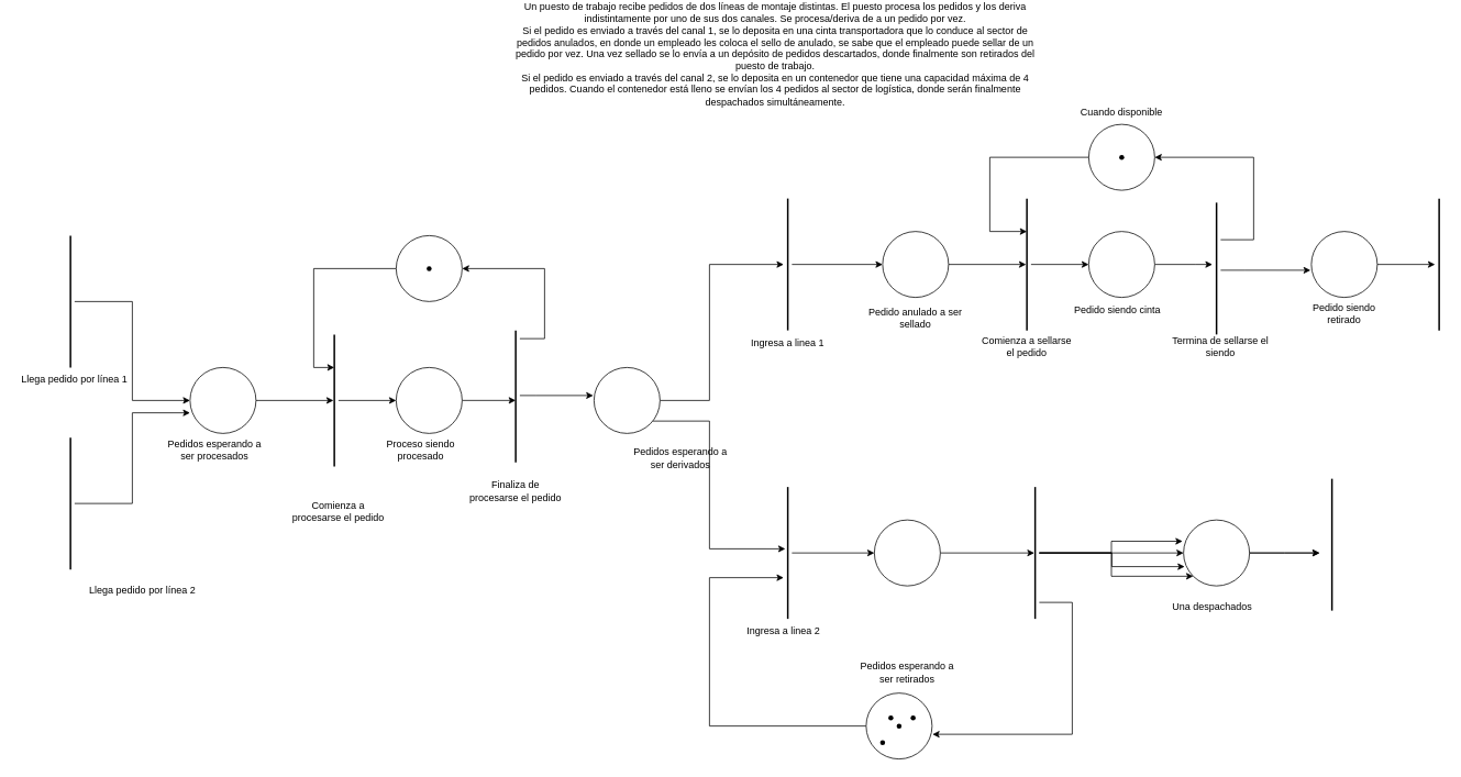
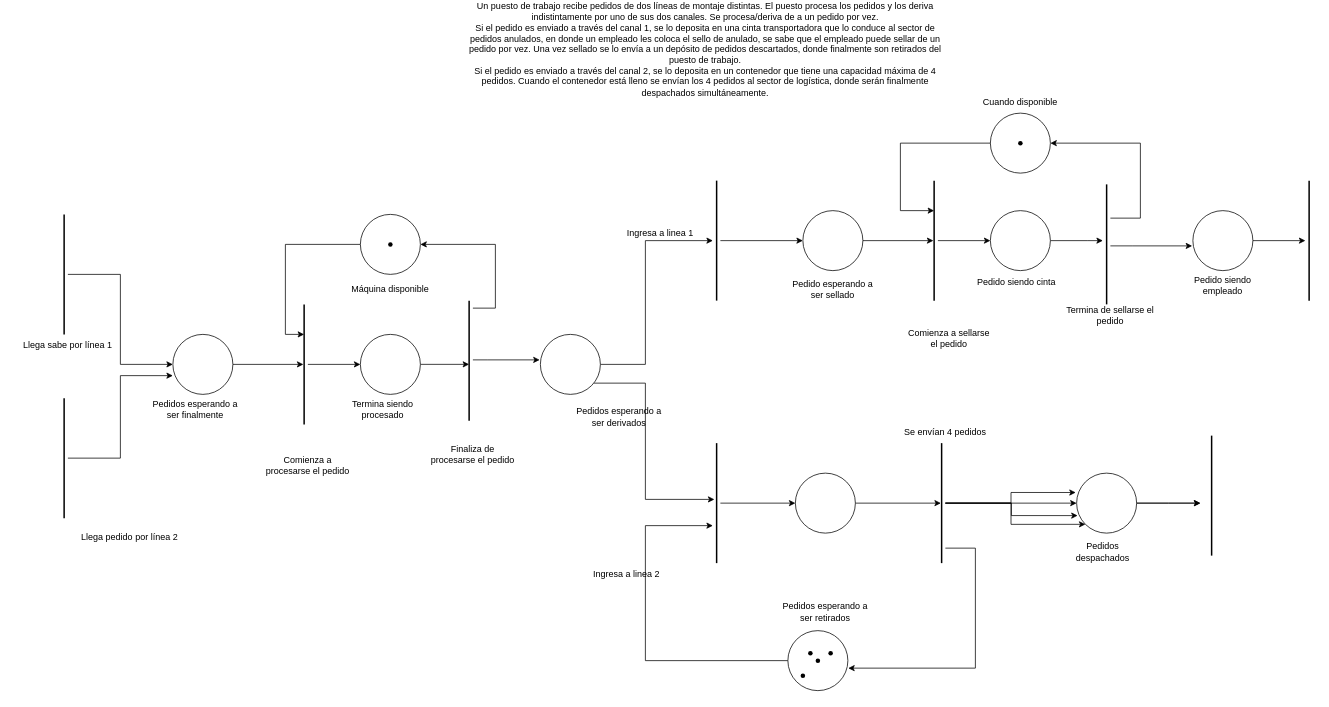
- <mxCell id="56" value="Pedido siendo retirado" style="text;html=1;strokeColor=none;fillColor=none;align=center;verticalAlign=middle;whiteSpace=wrap;rounded=0;" vertex="1" parent="1"><mxGeometry x="1570" y="335" width="120" height="30" as="geometry" /></mxCell>
+ <mxCell id="56" value="Pedido siendo empleado" style="text;html=1;strokeColor=none;fillColor=none;align=center;verticalAlign=middle;whiteSpace=wrap;rounded=0;" vertex="1" parent="1"><mxGeometry x="1570" y="335" width="120" height="30" as="geometry" /></mxCell>
+ <mxCell id="24" value="Máquina disponible" style="text;html=1;strokeColor=none;fillColor=none;align=center;verticalAlign=middle;whiteSpace=wrap;rounded=0;" vertex="1" parent="1"><mxGeometry x="460" y="340" width="120" height="30" as="geometry" /></mxCell>
- <mxCell id="38" value="Pedido anulado a ser sellado" style="text;html=1;strokeColor=none;fillColor=none;align=center;verticalAlign=middle;whiteSpace=wrap;rounded=0;" vertex="1" parent="1"><mxGeometry x="1050" y="340" width="120" height="30" as="geometry" /></mxCell>
+ <mxCell id="38" value="Pedido esperando a ser sellado" style="text;html=1;strokeColor=none;fillColor=none;align=center;verticalAlign=middle;whiteSpace=wrap;rounded=0;" vertex="1" parent="1"><mxGeometry x="1050" y="340" width="120" height="30" as="geometry" /></mxCell>
- <mxCell id="34" value="Ingresa a linea 1" style="text;html=1;strokeColor=none;fillColor=none;align=center;verticalAlign=middle;whiteSpace=wrap;rounded=0;" vertex="1" parent="1"><mxGeometry x="895" y="370" width="120" height="30" as="geometry" /></mxCell>
+ <mxCell id="34" value="Ingresa a linea 1" style="text;html=1;strokeColor=none;fillColor=none;align=center;verticalAlign=middle;whiteSpace=wrap;rounded=0;" vertex="1" parent="1"><mxGeometry x="820" y="265" width="120" height="30" as="geometry" /></mxCell>
- <mxCell id="49" value="Comienza a sellarse el pedido" style="text;html=1;strokeColor=none;fillColor=none;align=center;verticalAlign=middle;whiteSpace=wrap;rounded=0;" vertex="1" parent="1"><mxGeometry x="1185" y="375" width="120" height="30" as="geometry" /></mxCell>
+ <mxCell id="49" value="Comienza a sellarse el pedido" style="text;html=1;strokeColor=none;fillColor=none;align=center;verticalAlign=middle;whiteSpace=wrap;rounded=0;" vertex="1" parent="1"><mxGeometry x="1205" y="405" width="120" height="30" as="geometry" /></mxCell>
- <mxCell id="50" value="Termina de sellarse el siendo" style="text;html=1;strokeColor=none;fillColor=none;align=center;verticalAlign=middle;whiteSpace=wrap;rounded=0;" vertex="1" parent="1"><mxGeometry x="1420" y="375" width="120" height="30" as="geometry" /></mxCell>
+ <mxCell id="50" value="Termina de sellarse el pedido" style="text;html=1;strokeColor=none;fillColor=none;align=center;verticalAlign=middle;whiteSpace=wrap;rounded=0;" vertex="1" parent="1"><mxGeometry x="1420" y="375" width="120" height="30" as="geometry" /></mxCell>
- <mxCell id="11" value="Llega pedido por línea 1" style="text;html=1;strokeColor=none;fillColor=none;align=center;verticalAlign=middle;whiteSpace=wrap;rounded=0;" vertex="1" parent="1"><mxGeometry x="20" y="415" width="140" height="30" as="geometry" /></mxCell>
+ <mxCell id="11" value="Llega sabe por línea 1" style="text;html=1;strokeColor=none;fillColor=none;align=center;verticalAlign=middle;whiteSpace=wrap;rounded=0;" vertex="1" parent="1"><mxGeometry x="20" y="415" width="140" height="30" as="geometry" /></mxCell>
- <mxCell id="13" value="Pedidos esperando a ser procesados" style="text;html=1;strokeColor=none;fillColor=none;align=center;verticalAlign=middle;whiteSpace=wrap;rounded=0;" vertex="1" parent="1"><mxGeometry x="200" y="500" width="120" height="30" as="geometry" /></mxCell>
+ <mxCell id="13" value="Pedidos esperando a ser finalmente" style="text;html=1;strokeColor=none;fillColor=none;align=center;verticalAlign=middle;whiteSpace=wrap;rounded=0;" vertex="1" parent="1"><mxGeometry x="200" y="500" width="120" height="30" as="geometry" /></mxCell>
- <mxCell id="22" value="Proceso siendo procesado" style="text;html=1;strokeColor=none;fillColor=none;align=center;verticalAlign=middle;whiteSpace=wrap;rounded=0;" vertex="1" parent="1"><mxGeometry x="450" y="500" width="120" height="30" as="geometry" /></mxCell>
+ <mxCell id="22" value="Termina siendo procesado" style="text;html=1;strokeColor=none;fillColor=none;align=center;verticalAlign=middle;whiteSpace=wrap;rounded=0;" vertex="1" parent="1"><mxGeometry x="450" y="500" width="120" height="30" as="geometry" /></mxCell>
+ <mxCell id="75" value="Se envían 4 pedidos" style="text;html=1;strokeColor=none;fillColor=none;align=center;verticalAlign=middle;whiteSpace=wrap;rounded=0;" vertex="1" parent="1"><mxGeometry x="1200" y="530" width="120" height="30" as="geometry" /></mxCell>
- <mxCell id="23" value="Finaliza de procesarse el pedido" style="text;html=1;strokeColor=none;fillColor=none;align=center;verticalAlign=middle;whiteSpace=wrap;rounded=0;" vertex="1" parent="1"><mxGeometry x="565" y="550" width="120" height="30" as="geometry" /></mxCell>
+ <mxCell id="23" value="Finaliza de procesarse el pedido" style="text;html=1;strokeColor=none;fillColor=none;align=center;verticalAlign=middle;whiteSpace=wrap;rounded=0;" vertex="1" parent="1"><mxGeometry x="570" y="560" width="120" height="30" as="geometry" /></mxCell>
- <mxCell id="76" value="Una despachados" style="text;html=1;strokeColor=none;fillColor=none;align=center;verticalAlign=middle;whiteSpace=wrap;rounded=0;" vertex="1" parent="1"><mxGeometry x="1410" y="690" width="120" height="30" as="geometry" /></mxCell>
+ <mxCell id="76" value="Pedidos despachados" style="text;html=1;strokeColor=none;fillColor=none;align=center;verticalAlign=middle;whiteSpace=wrap;rounded=0;" vertex="1" parent="1"><mxGeometry x="1410" y="690" width="120" height="30" as="geometry" /></mxCell>
- <mxCell id="35" value="Ingresa a linea 2" style="text;html=1;strokeColor=none;fillColor=none;align=center;verticalAlign=middle;whiteSpace=wrap;rounded=0;" vertex="1" parent="1"><mxGeometry x="890" y="720" width="120" height="30" as="geometry" /></mxCell>
+ <mxCell id="35" value="Ingresa a linea 2" style="text;html=1;strokeColor=none;fillColor=none;align=center;verticalAlign=middle;whiteSpace=wrap;rounded=0;" vertex="1" parent="1"><mxGeometry x="775" y="720" width="120" height="30" as="geometry" /></mxCell>
